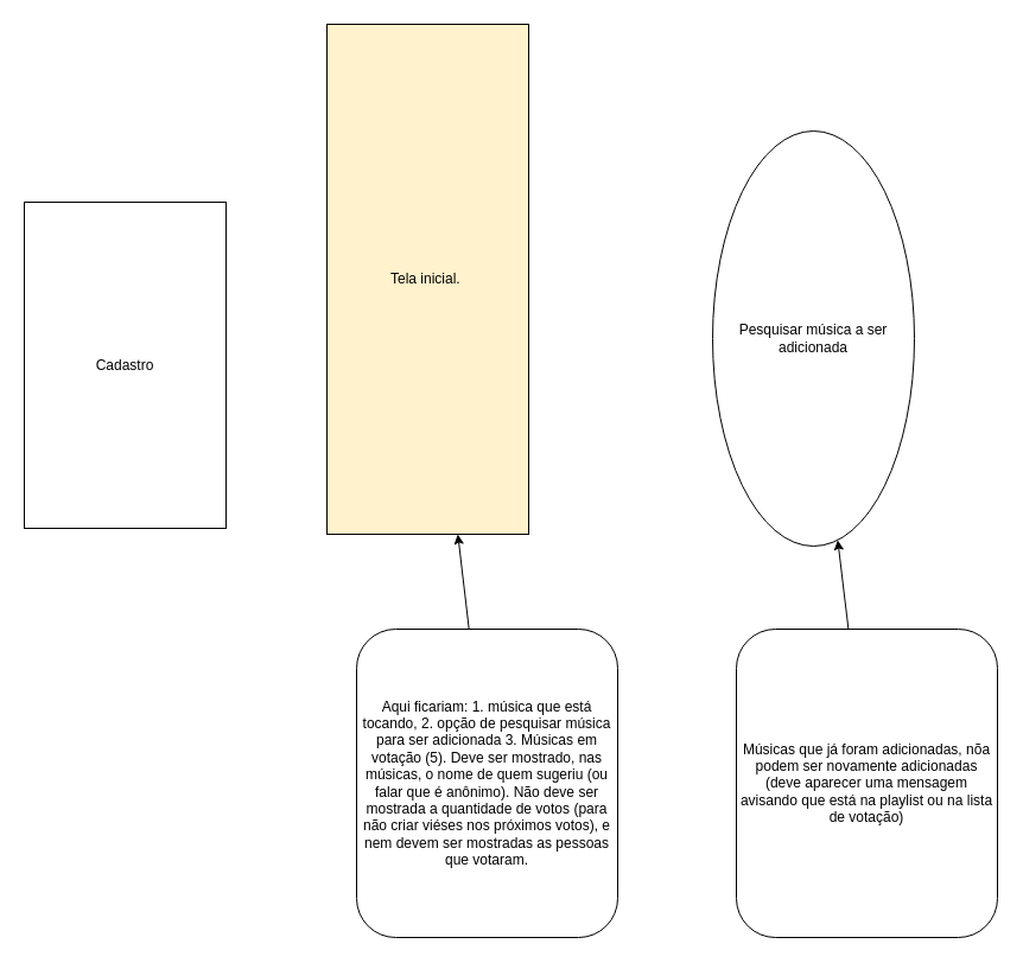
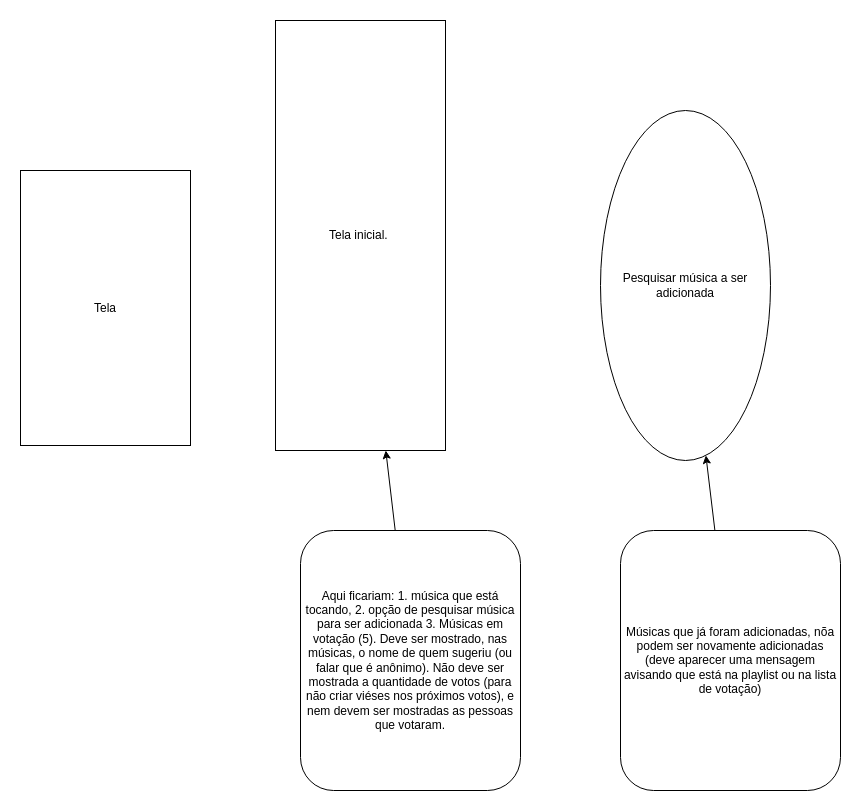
- <mxCell id="4" value="Tela inicial.&amp;nbsp;" style="whiteSpace=wrap;html=1;fillColor=#fff2cc;" vertex="1" parent="1"><mxGeometry x="275" y="20" width="170" height="430" as="geometry" /></mxCell>
+ <mxCell id="4" value="Tela inicial.&amp;nbsp;" style="whiteSpace=wrap;html=1;" vertex="1" parent="1"><mxGeometry x="275" y="20" width="170" height="430" as="geometry" /></mxCell>
- <mxCell id="2" value="Cadastro" style="whiteSpace=wrap;html=1;" vertex="1" parent="1"><mxGeometry x="20" y="170" width="170" height="275" as="geometry" /></mxCell>
+ <mxCell id="2" value="Tela" style="whiteSpace=wrap;html=1;" vertex="1" parent="1"><mxGeometry x="20" y="170" width="170" height="275" as="geometry" /></mxCell>
